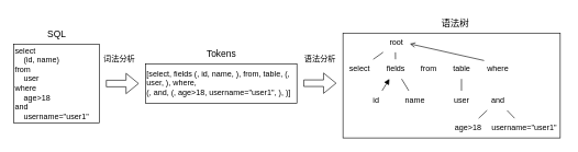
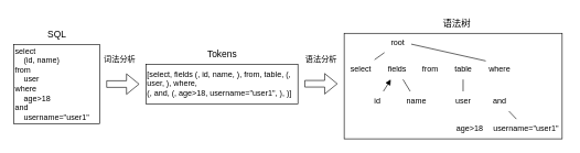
- <mxCell id="21" value="" style="endArrow=open;html=1;rounded=0;exitX=0.156;exitY=0.064;exitDx=0;exitDy=0;exitPerimeter=0;entryX=1.015;entryY=0.548;entryDx=0;entryDy=0;entryPerimeter=0;" parent="1" source="15" target="7" edge="1"><mxGeometry width="50" height="50" relative="1" as="geometry"><mxPoint x="685" y="105" as="sourcePoint" /><mxPoint x="630" y="83" as="targetPoint" /></mxGeometry></mxCell>
+ <mxCell id="21" value="" style="endArrow=none;html=1;rounded=0;exitX=0.156;exitY=0.064;exitDx=0;exitDy=0;exitPerimeter=0;entryX=1.015;entryY=0.548;entryDx=0;entryDy=0;entryPerimeter=0;" parent="1" source="15" target="7" edge="1"><mxGeometry width="50" height="50" relative="1" as="geometry"><mxPoint x="685" y="105" as="sourcePoint" /><mxPoint x="630" y="83" as="targetPoint" /></mxGeometry></mxCell>
- <mxCell id="20" value="" style="endArrow=none;html=1;rounded=0;entryX=0.466;entryY=0.979;entryDx=0;entryDy=0;entryPerimeter=0;" parent="1" source="9" target="7" edge="1"><mxGeometry width="50" height="50" relative="1" as="geometry"><mxPoint x="576" y="100" as="sourcePoint" /><mxPoint x="590" y="90" as="targetPoint" /></mxGeometry></mxCell>
- <mxCell id="25" value="" style="endArrow=none;html=1;rounded=0;" parent="1" source="17" target="16" edge="1"><mxGeometry width="50" height="50" relative="1" as="geometry"><mxPoint x="765" y="148" as="sourcePoint" /><mxPoint x="765" y="130" as="targetPoint" /></mxGeometry></mxCell>
